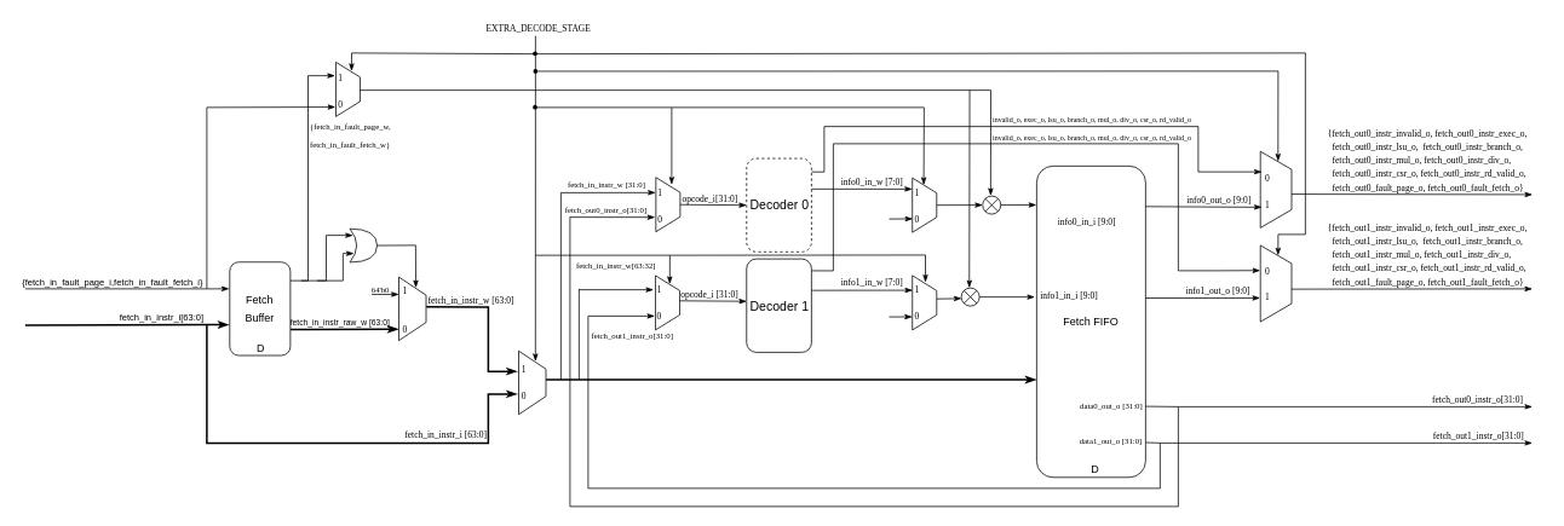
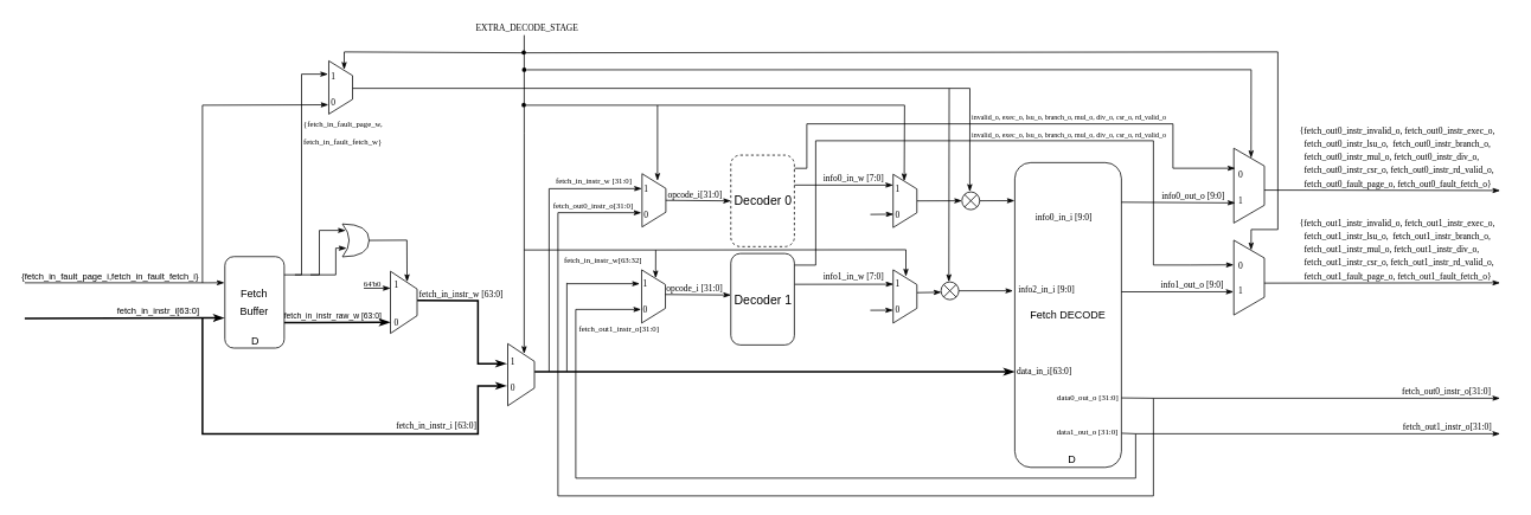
- <mxCell id="24" value="&lt;div style=&quot;line-height: 19px;&quot;&gt;&lt;font style=&quot;font-size: 10px;&quot; face=&quot;Times New Roman&quot;&gt;info1_in_i [9:0]&lt;/font&gt;&lt;/div&gt;" style="text;strokeColor=none;align=center;fillColor=none;html=1;verticalAlign=middle;whiteSpace=wrap;rounded=0;" parent="1" vertex="1"><mxGeometry x="1142" y="314" width="70" height="21" as="geometry" /></mxCell>
+ <mxCell id="24" value="&lt;div style=&quot;line-height: 19px;&quot;&gt;&lt;font style=&quot;font-size: 10px;&quot; face=&quot;Times New Roman&quot;&gt;info2_in_i [9:0]&lt;/font&gt;&lt;/div&gt;" style="text;strokeColor=none;align=center;fillColor=none;html=1;verticalAlign=middle;whiteSpace=wrap;rounded=0;" parent="1" vertex="1"><mxGeometry x="1142" y="314" width="70" height="21" as="geometry" /></mxCell>
- <mxCell id="18" value="Fetch FIFO" style="rounded=1;whiteSpace=wrap;html=1;" parent="1" vertex="1"><mxGeometry x="1141" y="182.63" width="120" height="343.25" as="geometry" /></mxCell>
+ <mxCell id="18" value="Fetch DECODE" style="rounded=1;whiteSpace=wrap;html=1;" parent="1" vertex="1"><mxGeometry x="1141" y="182.63" width="120" height="343.25" as="geometry" /></mxCell>
+ <mxCell id="104" value="&lt;div style=&quot;line-height: 19px; font-size: 10px;&quot;&gt;&lt;font face=&quot;Times New Roman&quot;&gt;data_in_i[63:0]&lt;/font&gt;&lt;/div&gt;" style="text;strokeColor=none;align=center;fillColor=none;html=1;verticalAlign=middle;whiteSpace=wrap;rounded=0;" parent="1" vertex="1"><mxGeometry x="1144" y="406.5" width="61" height="20" as="geometry" /></mxCell>
